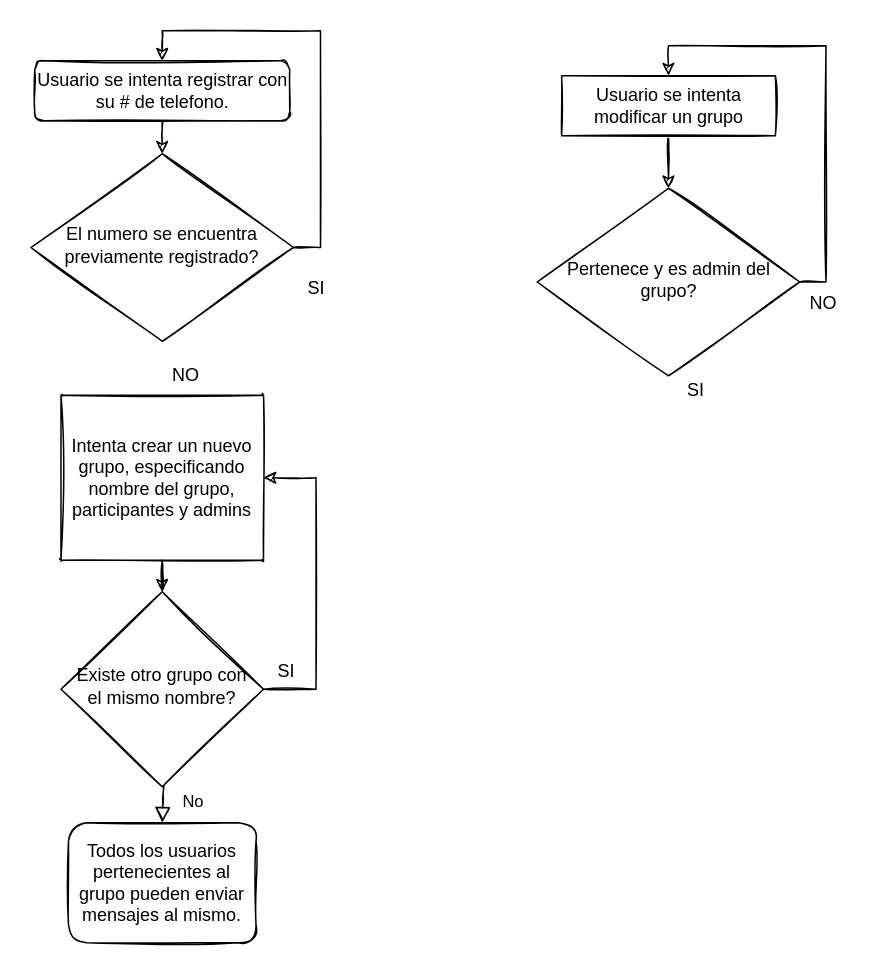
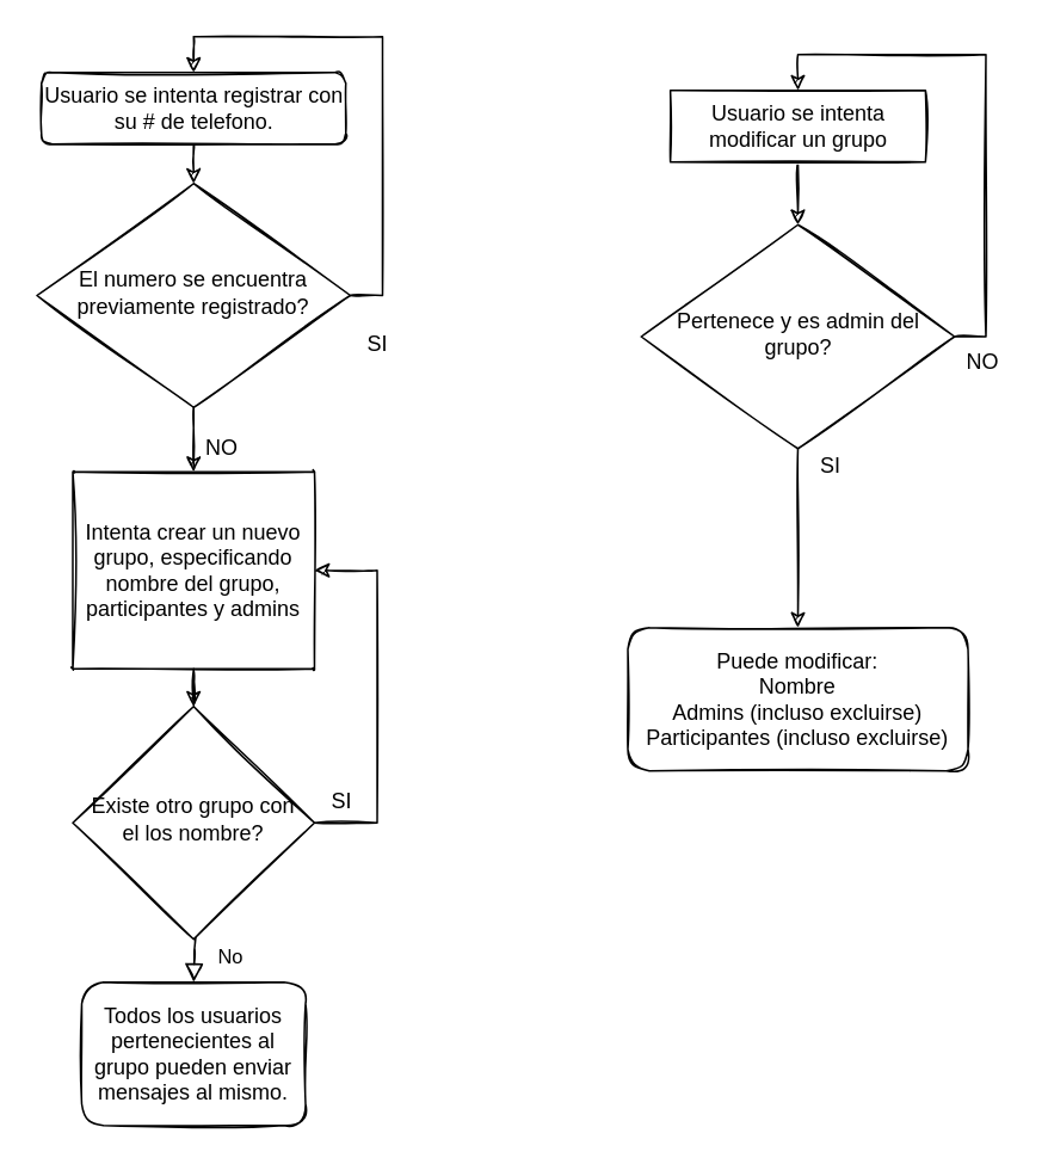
+ <mxCell id="4" style="edgeStyle=orthogonalEdgeStyle;rounded=0;orthogonalLoop=1;jettySize=auto;html=1;entryX=0.5;entryY=0;entryDx=0;entryDy=0;sketch=1;" edge="1" parent="1" source="6" target="8"><mxGeometry relative="1" as="geometry"><Array as="points"><mxPoint x="107.5" y="260" /><mxPoint x="107.5" y="260" /></Array></mxGeometry></mxCell>
+ <mxCell id="19" style="edgeStyle=orthogonalEdgeStyle;rounded=0;orthogonalLoop=1;jettySize=auto;html=1;exitX=0.5;exitY=1;exitDx=0;exitDy=0;entryX=0.5;entryY=0;entryDx=0;entryDy=0;sketch=1;" edge="1" parent="1" source="20" target="21"><mxGeometry relative="1" as="geometry" /></mxCell>
+ <mxCell id="21" value="Puede modificar:&lt;br&gt;Nombre&lt;br&gt;Admins (incluso excluirse)&lt;br&gt;Participantes (incluso excluirse)" style="rounded=1;whiteSpace=wrap;html=1;fontSize=12;glass=0;strokeWidth=1;shadow=0;sketch=1;" vertex="1" parent="1"><mxGeometry x="350" y="350" width="190" height="80" as="geometry" /></mxCell>
- <mxCell id="11" value="Existe otro grupo con el mismo nombre?" style="rhombus;whiteSpace=wrap;html=1;shadow=0;fontFamily=Helvetica;fontSize=12;align=center;strokeWidth=1;spacing=6;spacingTop=-4;sketch=1;" parent="1" vertex="1"><mxGeometry x="40" y="394" width="135" height="130" as="geometry" /></mxCell>
+ <mxCell id="11" value="Existe otro grupo con el los nombre?" style="rhombus;whiteSpace=wrap;html=1;shadow=0;fontFamily=Helvetica;fontSize=12;align=center;strokeWidth=1;spacing=6;spacingTop=-4;sketch=1;" parent="1" vertex="1"><mxGeometry x="40" y="394" width="135" height="130" as="geometry" /></mxCell>
